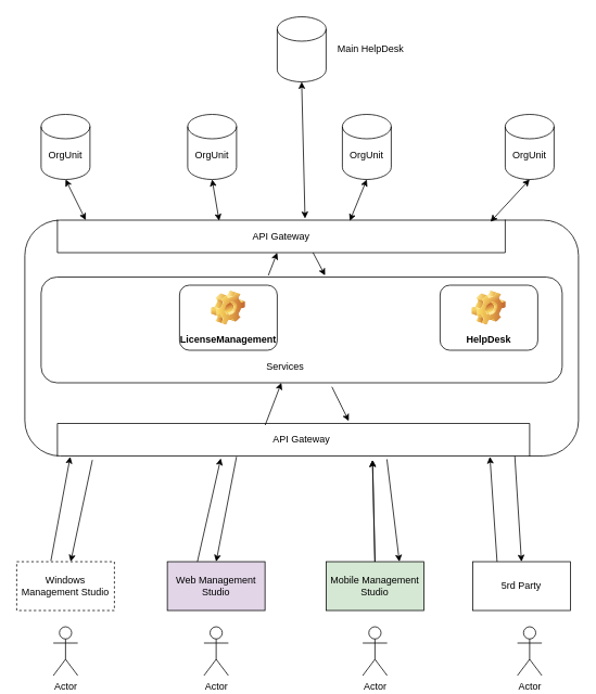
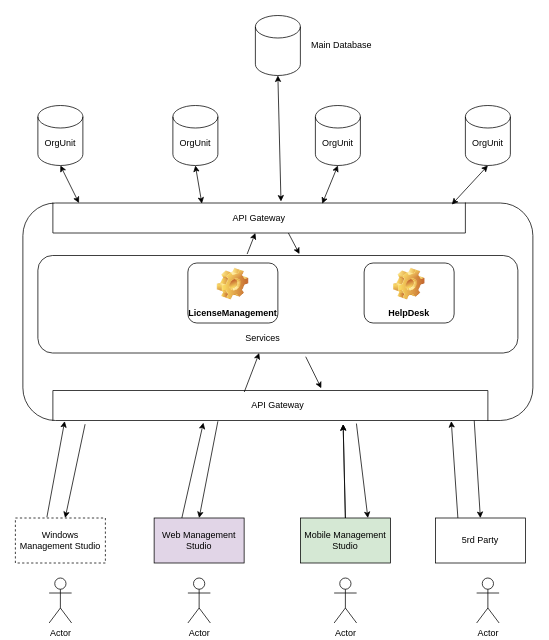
- <mxCell id="7" value="Main HelpDesk" style="text;html=1;strokeColor=none;fillColor=none;align=center;verticalAlign=middle;whiteSpace=wrap;rounded=0;" vertex="1" parent="1"><mxGeometry x="400" y="50" width="110" height="20" as="geometry" /></mxCell>
+ <mxCell id="7" value="Main Database" style="text;html=1;strokeColor=none;fillColor=none;align=center;verticalAlign=middle;whiteSpace=wrap;rounded=0;" vertex="1" parent="1"><mxGeometry x="400" y="50" width="110" height="20" as="geometry" /></mxCell>
- <mxCell id="19" value="LicenseManagement" style="label;whiteSpace=wrap;html=1;align=center;verticalAlign=bottom;spacingLeft=0;spacingBottom=4;imageAlign=center;imageVerticalAlign=top;image=img/clipart/Gear_128x128.png" vertex="1" parent="1"><mxGeometry x="220" y="350" width="120" height="80" as="geometry" /></mxCell>
+ <mxCell id="19" value="LicenseManagement" style="label;whiteSpace=wrap;html=1;align=center;verticalAlign=bottom;spacingLeft=0;spacingBottom=4;imageAlign=center;imageVerticalAlign=top;image=img/clipart/Gear_128x128.png" vertex="1" parent="1"><mxGeometry x="250" y="350" width="120" height="80" as="geometry" /></mxCell>
- <mxCell id="18" value="HelpDesk" style="label;whiteSpace=wrap;html=1;align=center;verticalAlign=bottom;spacingLeft=0;spacingBottom=4;imageAlign=center;imageVerticalAlign=top;image=img/clipart/Gear_128x128.png" vertex="1" parent="1"><mxGeometry x="540" y="350" width="120" height="80" as="geometry" /></mxCell>
+ <mxCell id="18" value="HelpDesk" style="label;whiteSpace=wrap;html=1;align=center;verticalAlign=bottom;spacingLeft=0;spacingBottom=4;imageAlign=center;imageVerticalAlign=top;image=img/clipart/Gear_128x128.png" vertex="1" parent="1"><mxGeometry x="485" y="350" width="120" height="80" as="geometry" /></mxCell>
